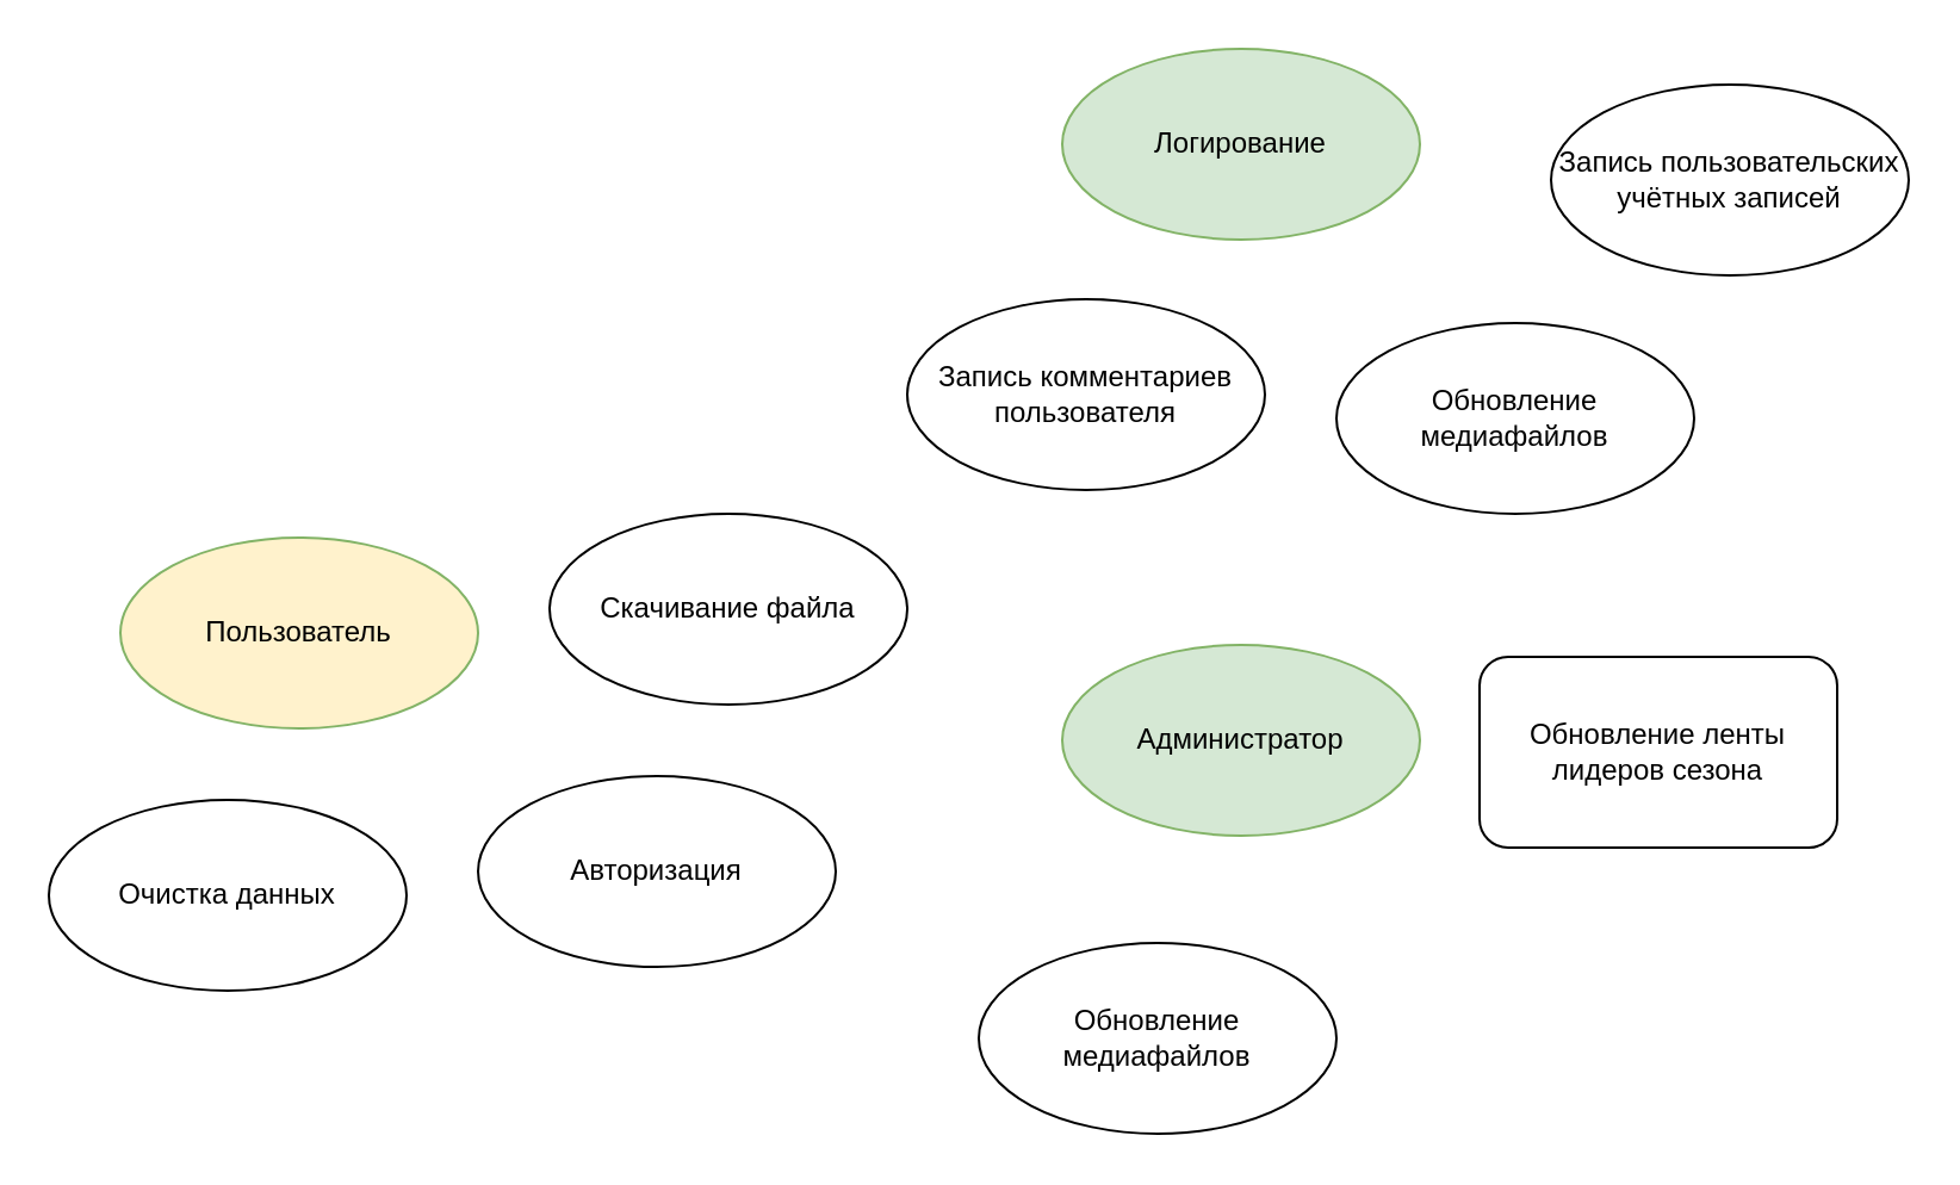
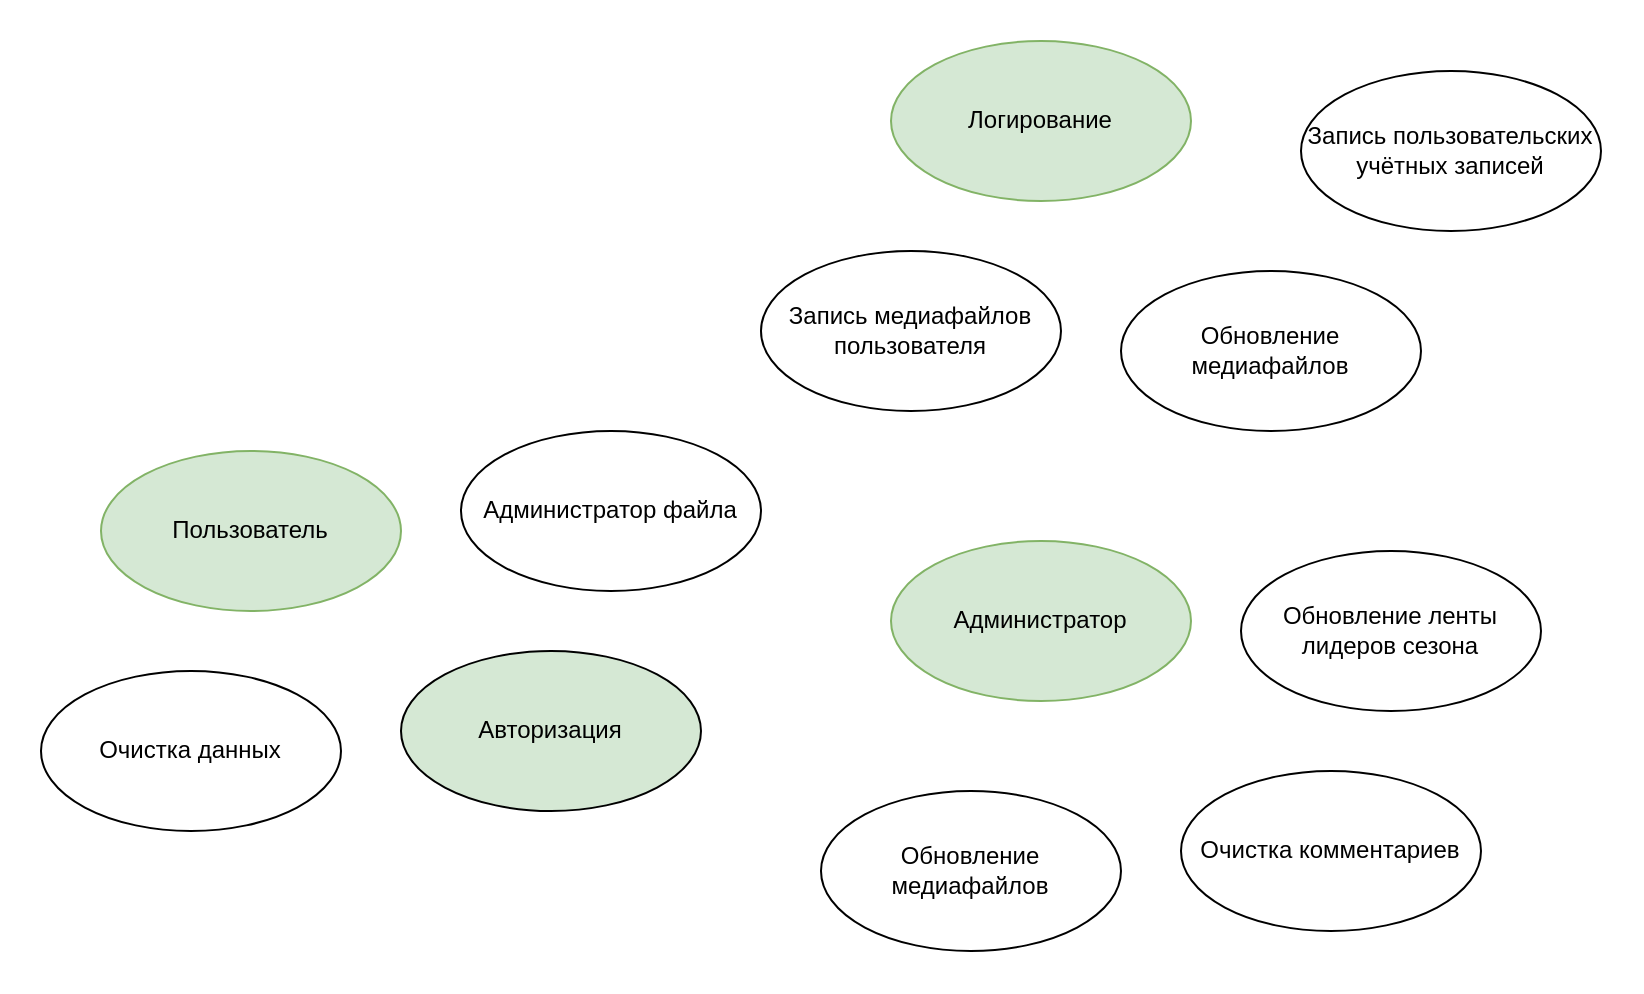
- <mxCell id="13" value="Запись комментариев пользователя" style="ellipse;whiteSpace=wrap;html=1;" vertex="1" parent="1"><mxGeometry x="380" y="125" width="150" height="80" as="geometry" /></mxCell>
+ <mxCell id="13" value="Запись медиафайлов пользователя" style="ellipse;whiteSpace=wrap;html=1;" vertex="1" parent="1"><mxGeometry x="380" y="125" width="150" height="80" as="geometry" /></mxCell>
- <mxCell id="4" value="Скачивание файла" style="ellipse;whiteSpace=wrap;html=1;" parent="1" vertex="1"><mxGeometry x="230" y="215" width="150" height="80" as="geometry" /></mxCell>
+ <mxCell id="4" value="Администратор файла" style="ellipse;whiteSpace=wrap;html=1;" parent="1" vertex="1"><mxGeometry x="230" y="215" width="150" height="80" as="geometry" /></mxCell>
- <mxCell id="2" value="Пользователь" style="ellipse;whiteSpace=wrap;html=1;fillColor=#fff2cc;strokeColor=#82b366;" parent="1" vertex="1"><mxGeometry x="50" y="225" width="150" height="80" as="geometry" /></mxCell>
+ <mxCell id="2" value="Пользователь" style="ellipse;whiteSpace=wrap;html=1;fillColor=#d5e8d4;strokeColor=#82b366;" parent="1" vertex="1"><mxGeometry x="50" y="225" width="150" height="80" as="geometry" /></mxCell>
- <mxCell id="8" value="Обновление ленты лидеров сезона" style="whiteSpace=wrap;html=1;rounded=1;" parent="1" vertex="1"><mxGeometry x="620" y="275" width="150" height="80" as="geometry" /></mxCell>
+ <mxCell id="8" value="Обновление ленты лидеров сезона" style="ellipse;whiteSpace=wrap;html=1;" parent="1" vertex="1"><mxGeometry x="620" y="275" width="150" height="80" as="geometry" /></mxCell>
- <mxCell id="3" value="Авторизация" style="ellipse;whiteSpace=wrap;html=1;" parent="1" vertex="1"><mxGeometry x="200" y="325" width="150" height="80" as="geometry" /></mxCell>
+ <mxCell id="3" value="Авторизация" style="ellipse;whiteSpace=wrap;html=1;fillColor=#d5e8d4;" parent="1" vertex="1"><mxGeometry x="200" y="325" width="150" height="80" as="geometry" /></mxCell>
+ <mxCell id="7" value="Очистка комментариев" style="ellipse;whiteSpace=wrap;html=1;" parent="1" vertex="1"><mxGeometry x="590" y="385" width="150" height="80" as="geometry" /></mxCell>
